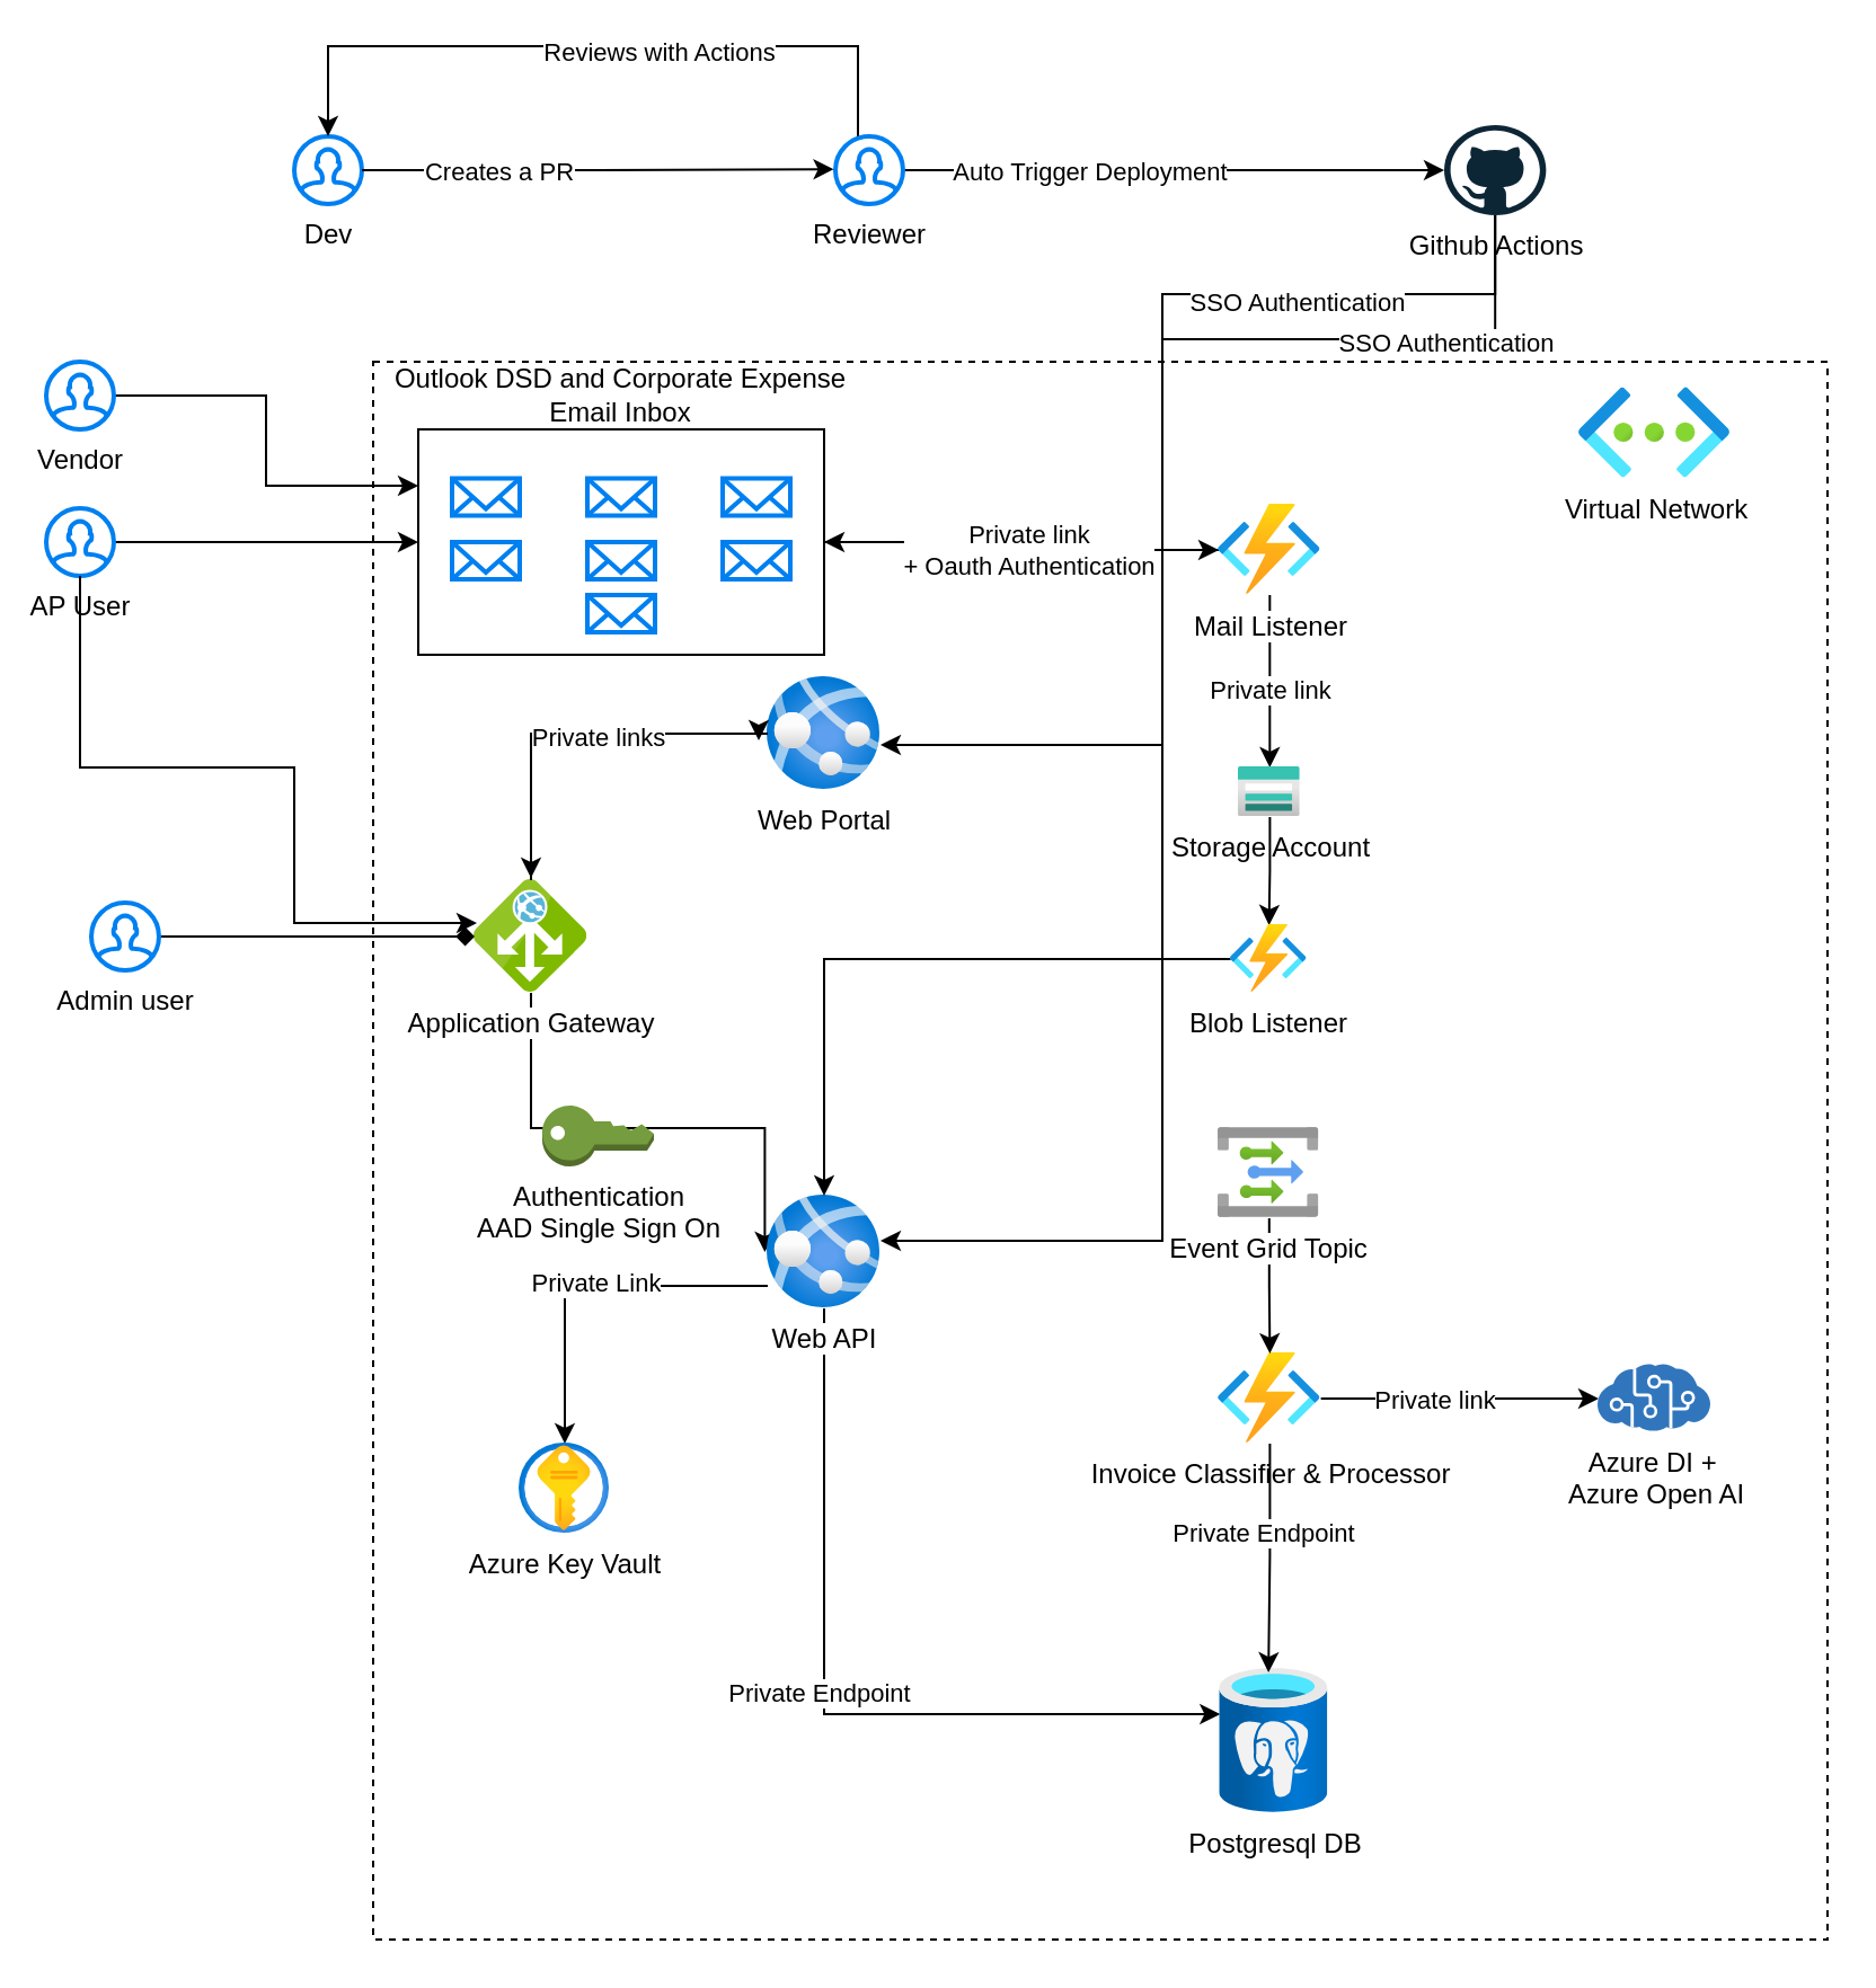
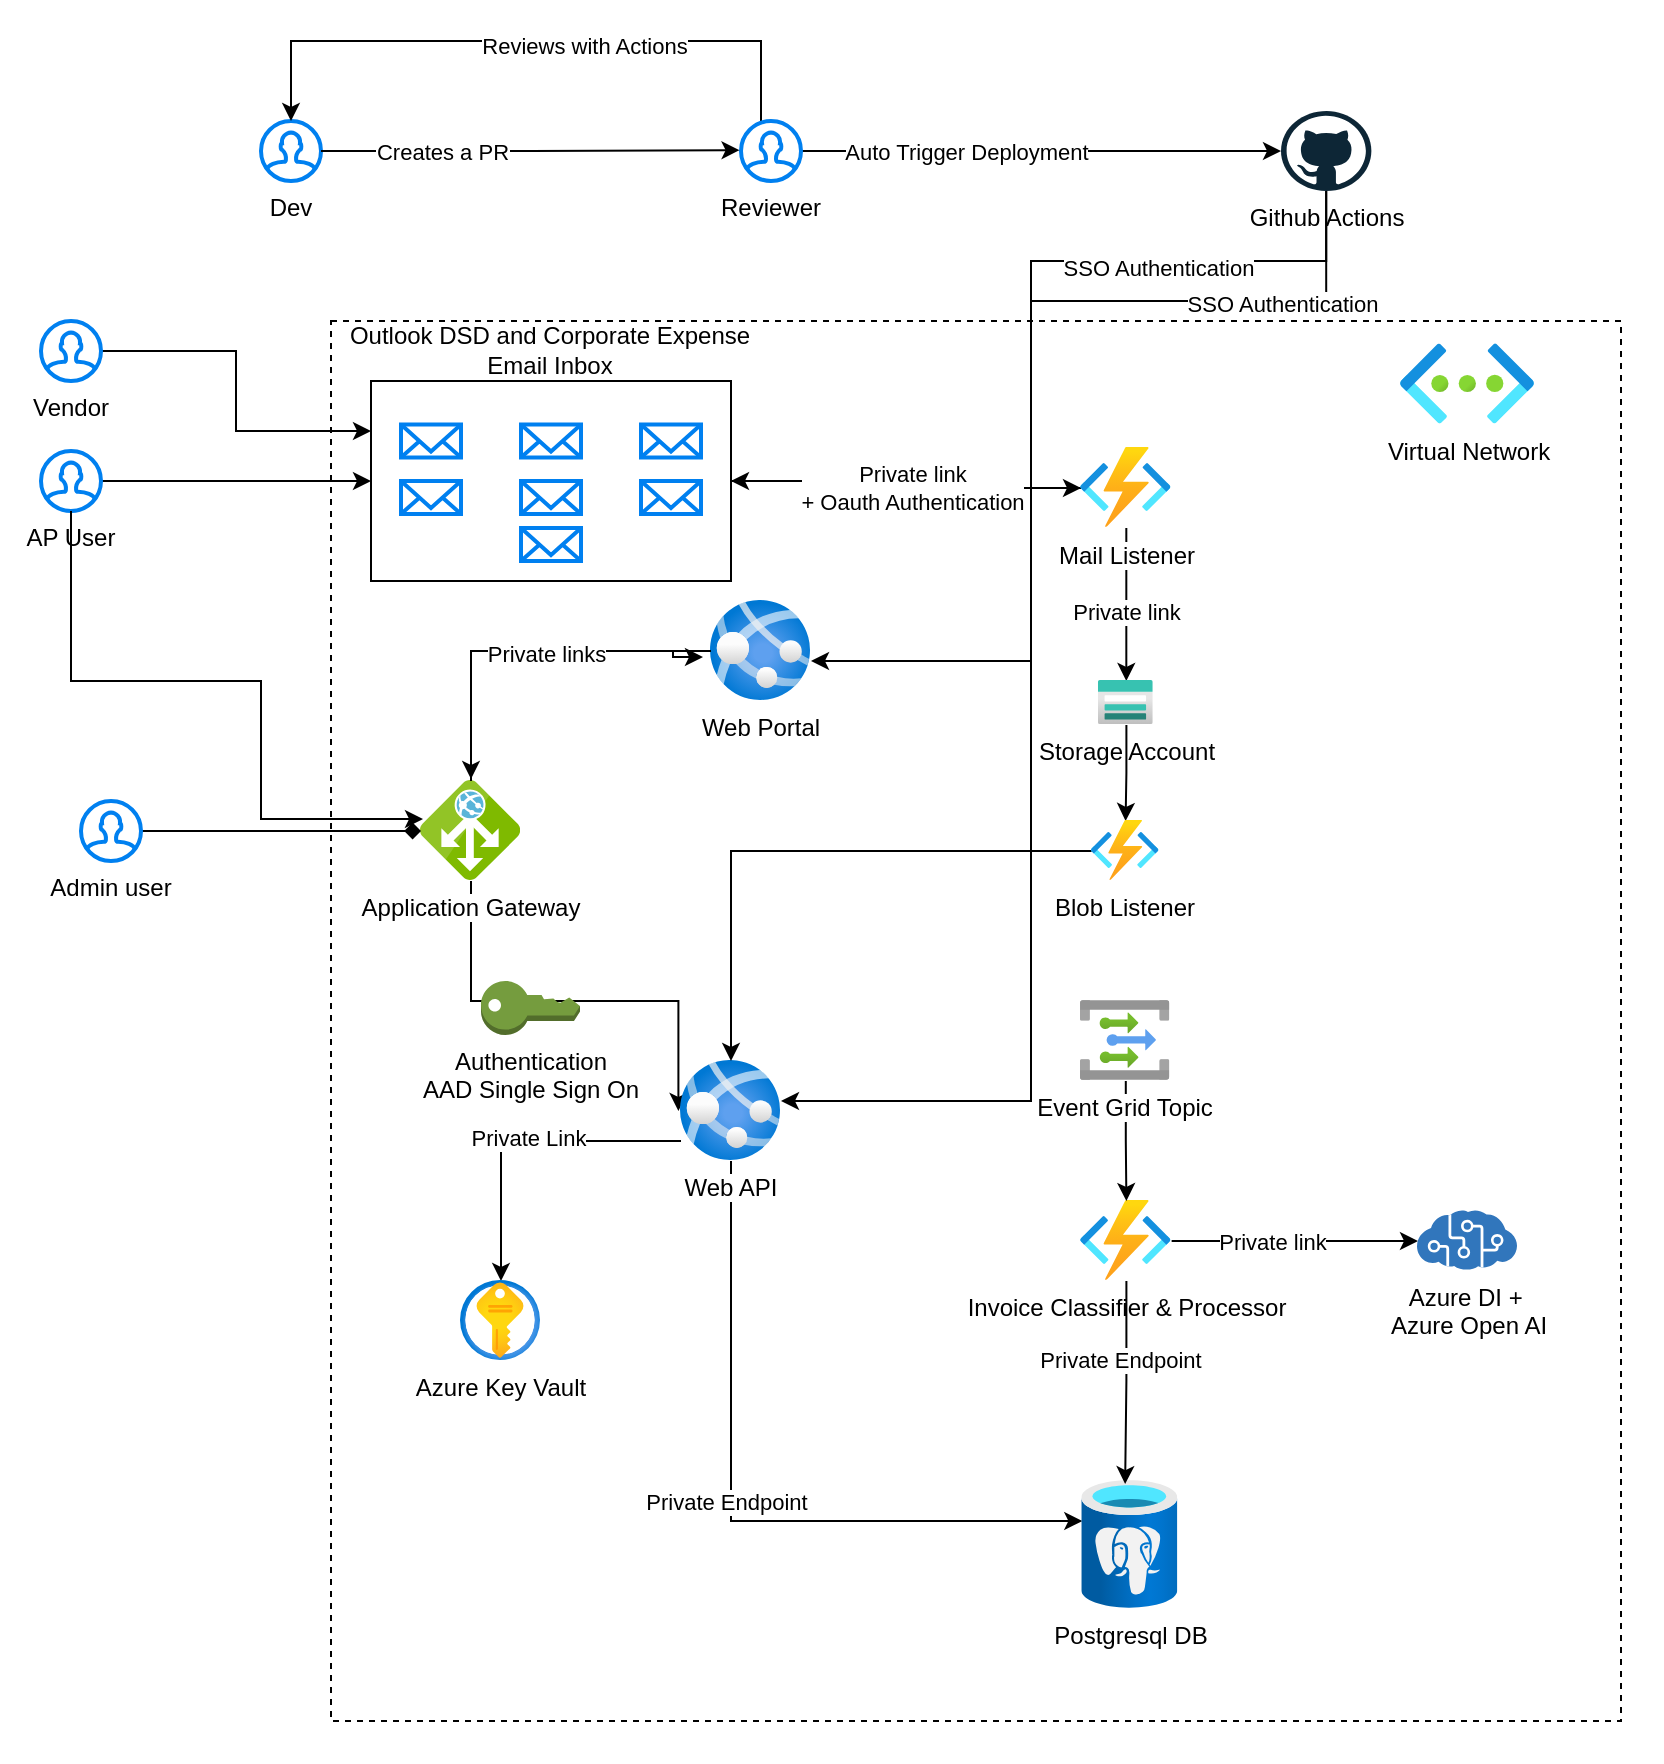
- <mxCell id="11" value="Web Portal" style="image;aspect=fixed;html=1;points=[];align=center;fontSize=12;image=img/lib/azure2/app_services/App_Services.svg;" parent="1" vertex="1"><mxGeometry x="340" y="300" width="50" height="50" as="geometry" /></mxCell>
+ <mxCell id="11" value="Web Portal" style="image;aspect=fixed;html=1;points=[];align=center;fontSize=12;image=img/lib/azure2/app_services/App_Services.svg;" parent="1" vertex="1"><mxGeometry x="355" y="300" width="50" height="50" as="geometry" /></mxCell>
